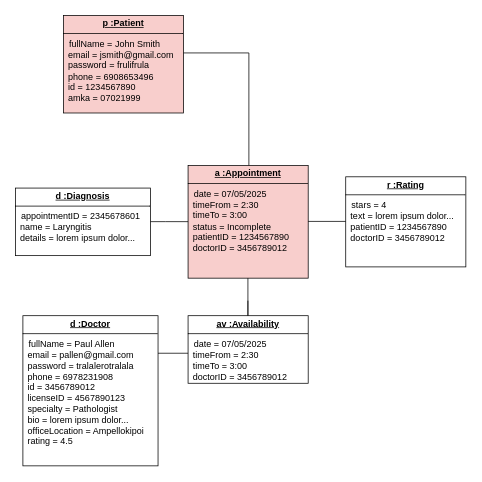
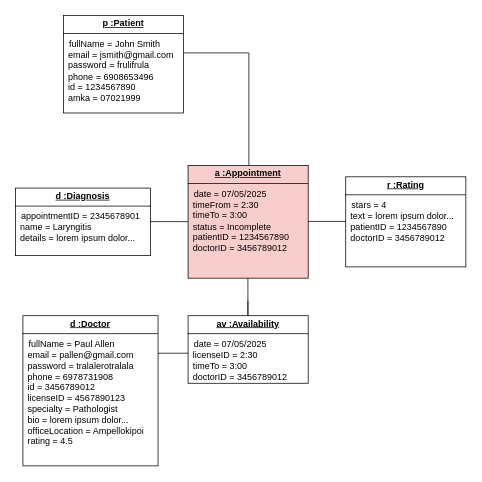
- <mxCell id="2" value="&lt;p style=&quot;margin:0px;margin-top:4px;text-align:center;text-decoration:underline;&quot;&gt;&lt;b&gt;p :Patient&lt;/b&gt;&lt;/p&gt;&lt;hr size=&quot;1&quot; style=&quot;border-style:solid;&quot;&gt;&lt;p style=&quot;margin:0px;margin-left:8px;&quot;&gt;fullName = John Smith&lt;/p&gt;&lt;div&gt;&amp;nbsp; email = jsmith@gmail.com&lt;/div&gt;&lt;div&gt;&amp;nbsp; password = frulifrula&lt;/div&gt;&lt;div&gt;&amp;nbsp; phone = 6908653496&lt;/div&gt;&lt;div&gt;&amp;nbsp; id = 1234567890&lt;/div&gt;&lt;div&gt;&amp;nbsp; amka = 07021999&lt;/div&gt;&lt;div&gt;&lt;br&gt;&lt;/div&gt;&lt;div&gt;&lt;br&gt;&lt;/div&gt;" style="verticalAlign=top;align=left;overflow=fill;html=1;whiteSpace=wrap;fillColor=#f8cecc;" parent="1" vertex="1"><mxGeometry x="84" y="20" width="160" height="130" as="geometry" /></mxCell>
+ <mxCell id="2" value="&lt;p style=&quot;margin:0px;margin-top:4px;text-align:center;text-decoration:underline;&quot;&gt;&lt;b&gt;p :Patient&lt;/b&gt;&lt;/p&gt;&lt;hr size=&quot;1&quot; style=&quot;border-style:solid;&quot;&gt;&lt;p style=&quot;margin:0px;margin-left:8px;&quot;&gt;fullName = John Smith&lt;/p&gt;&lt;div&gt;&amp;nbsp; email = jsmith@gmail.com&lt;/div&gt;&lt;div&gt;&amp;nbsp; password = frulifrula&lt;/div&gt;&lt;div&gt;&amp;nbsp; phone = 6908653496&lt;/div&gt;&lt;div&gt;&amp;nbsp; id = 1234567890&lt;/div&gt;&lt;div&gt;&amp;nbsp; amka = 07021999&lt;/div&gt;&lt;div&gt;&lt;br&gt;&lt;/div&gt;&lt;div&gt;&lt;br&gt;&lt;/div&gt;" style="verticalAlign=top;align=left;overflow=fill;html=1;whiteSpace=wrap;" parent="1" vertex="1"><mxGeometry x="84" y="20" width="160" height="130" as="geometry" /></mxCell>
- <mxCell id="6" value="&lt;p style=&quot;margin:0px;margin-top:4px;text-align:center;text-decoration:underline;&quot;&gt;&lt;b&gt;d :Diagnosis&lt;/b&gt;&lt;/p&gt;&lt;hr size=&quot;1&quot; style=&quot;border-style:solid;&quot;&gt;&lt;p style=&quot;margin:0px;margin-left:8px;&quot;&gt;appointmentID = 2345678601&lt;/p&gt;&lt;div&gt;&amp;nbsp; name = Laryngitis&lt;/div&gt;&lt;div&gt;&amp;nbsp; details = lorem ipsum dolor...&lt;/div&gt;" style="verticalAlign=top;align=left;overflow=fill;html=1;whiteSpace=wrap;" parent="1" vertex="1"><mxGeometry x="20" y="250" width="180" height="90" as="geometry" /></mxCell>
+ <mxCell id="6" value="&lt;p style=&quot;margin:0px;margin-top:4px;text-align:center;text-decoration:underline;&quot;&gt;&lt;b&gt;d :Diagnosis&lt;/b&gt;&lt;/p&gt;&lt;hr size=&quot;1&quot; style=&quot;border-style:solid;&quot;&gt;&lt;p style=&quot;margin:0px;margin-left:8px;&quot;&gt;appointmentID = 2345678901&lt;/p&gt;&lt;div&gt;&amp;nbsp; name = Laryngitis&lt;/div&gt;&lt;div&gt;&amp;nbsp; details = lorem ipsum dolor...&lt;/div&gt;" style="verticalAlign=top;align=left;overflow=fill;html=1;whiteSpace=wrap;" parent="1" vertex="1"><mxGeometry x="20" y="250" width="180" height="90" as="geometry" /></mxCell>
- <mxCell id="7" value="&lt;p style=&quot;margin:0px;margin-top:4px;text-align:center;text-decoration:underline;&quot;&gt;&lt;b&gt;av :Availability&lt;/b&gt;&lt;/p&gt;&lt;hr size=&quot;1&quot; style=&quot;border-style:solid;&quot;&gt;&lt;p style=&quot;margin:0px;margin-left:8px;&quot;&gt;date = 07/05/2025&lt;/p&gt;&lt;div&gt;&amp;nbsp; timeFrom = 2:30&lt;/div&gt;&lt;div&gt;&amp;nbsp; timeTo = 3:00&lt;/div&gt;&lt;div&gt;&amp;nbsp; doctorID = 3456789012&lt;/div&gt;" style="verticalAlign=top;align=left;overflow=fill;html=1;whiteSpace=wrap;" parent="1" vertex="1"><mxGeometry x="250" y="420" width="160" height="90" as="geometry" /></mxCell>
+ <mxCell id="7" value="&lt;p style=&quot;margin:0px;margin-top:4px;text-align:center;text-decoration:underline;&quot;&gt;&lt;b&gt;av :Availability&lt;/b&gt;&lt;/p&gt;&lt;hr size=&quot;1&quot; style=&quot;border-style:solid;&quot;&gt;&lt;p style=&quot;margin:0px;margin-left:8px;&quot;&gt;date = 07/05/2025&lt;/p&gt;&lt;div&gt;&amp;nbsp; licenseID = 2:30&lt;/div&gt;&lt;div&gt;&amp;nbsp; timeTo = 3:00&lt;/div&gt;&lt;div&gt;&amp;nbsp; doctorID = 3456789012&lt;/div&gt;" style="verticalAlign=top;align=left;overflow=fill;html=1;whiteSpace=wrap;" parent="1" vertex="1"><mxGeometry x="250" y="420" width="160" height="90" as="geometry" /></mxCell>
- <mxCell id="5" value="&lt;p style=&quot;margin:0px;margin-top:4px;text-align:center;text-decoration:underline;&quot;&gt;&lt;b&gt;d :Doctor&lt;/b&gt;&lt;/p&gt;&lt;hr size=&quot;1&quot; style=&quot;border-style:solid;&quot;&gt;&lt;p style=&quot;margin: 0px 0px 0px 8px;&quot;&gt;fullName = Paul Allen&lt;/p&gt;&lt;div&gt;&amp;nbsp; email = pallen@gmail.com&lt;/div&gt;&lt;div&gt;&amp;nbsp; password = tralalerotralala&lt;/div&gt;&lt;div&gt;&amp;nbsp; phone = 6978231908&lt;/div&gt;&lt;div&gt;&amp;nbsp; id = 3456789012&lt;/div&gt;&lt;div&gt;&lt;span style=&quot;background-color: transparent; color: light-dark(rgb(0, 0, 0), rgb(255, 255, 255));&quot;&gt;&amp;nbsp; licenseID = 4567890123&lt;/span&gt;&lt;/div&gt;&lt;div&gt;&amp;nbsp; specialty = Pathologist&lt;/div&gt;&lt;div&gt;&amp;nbsp; bio = lorem ipsum dolor...&lt;/div&gt;&lt;div&gt;&amp;nbsp; officeLocation = Ampellokipoi&lt;/div&gt;&lt;div&gt;&amp;nbsp; rating = 4.5&lt;/div&gt;" style="verticalAlign=top;align=left;overflow=fill;html=1;whiteSpace=wrap;" parent="1" vertex="1"><mxGeometry x="30" y="420" width="180" height="200" as="geometry" /></mxCell>
+ <mxCell id="5" value="&lt;p style=&quot;margin:0px;margin-top:4px;text-align:center;text-decoration:underline;&quot;&gt;&lt;b&gt;d :Doctor&lt;/b&gt;&lt;/p&gt;&lt;hr size=&quot;1&quot; style=&quot;border-style:solid;&quot;&gt;&lt;p style=&quot;margin: 0px 0px 0px 8px;&quot;&gt;fullName = Paul Allen&lt;/p&gt;&lt;div&gt;&amp;nbsp; email = pallen@gmail.com&lt;/div&gt;&lt;div&gt;&amp;nbsp; password = tralalerotralala&lt;/div&gt;&lt;div&gt;&amp;nbsp; phone = 6978731908&lt;/div&gt;&lt;div&gt;&amp;nbsp; id = 3456789012&lt;/div&gt;&lt;div&gt;&lt;span style=&quot;background-color: transparent; color: light-dark(rgb(0, 0, 0), rgb(255, 255, 255));&quot;&gt;&amp;nbsp; licenseID = 4567890123&lt;/span&gt;&lt;/div&gt;&lt;div&gt;&amp;nbsp; specialty = Pathologist&lt;/div&gt;&lt;div&gt;&amp;nbsp; bio = lorem ipsum dolor...&lt;/div&gt;&lt;div&gt;&amp;nbsp; officeLocation = Ampellokipoi&lt;/div&gt;&lt;div&gt;&amp;nbsp; rating = 4.5&lt;/div&gt;" style="verticalAlign=top;align=left;overflow=fill;html=1;whiteSpace=wrap;" parent="1" vertex="1"><mxGeometry x="30" y="420" width="180" height="200" as="geometry" /></mxCell>
